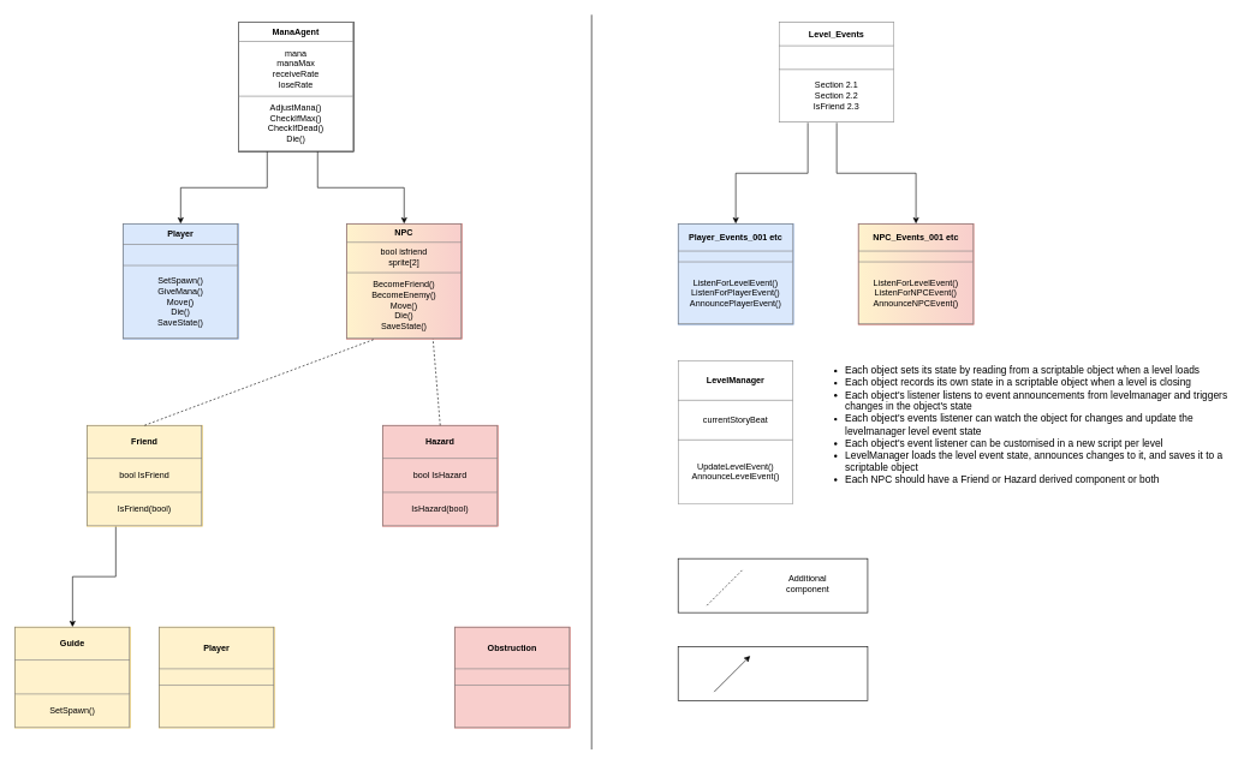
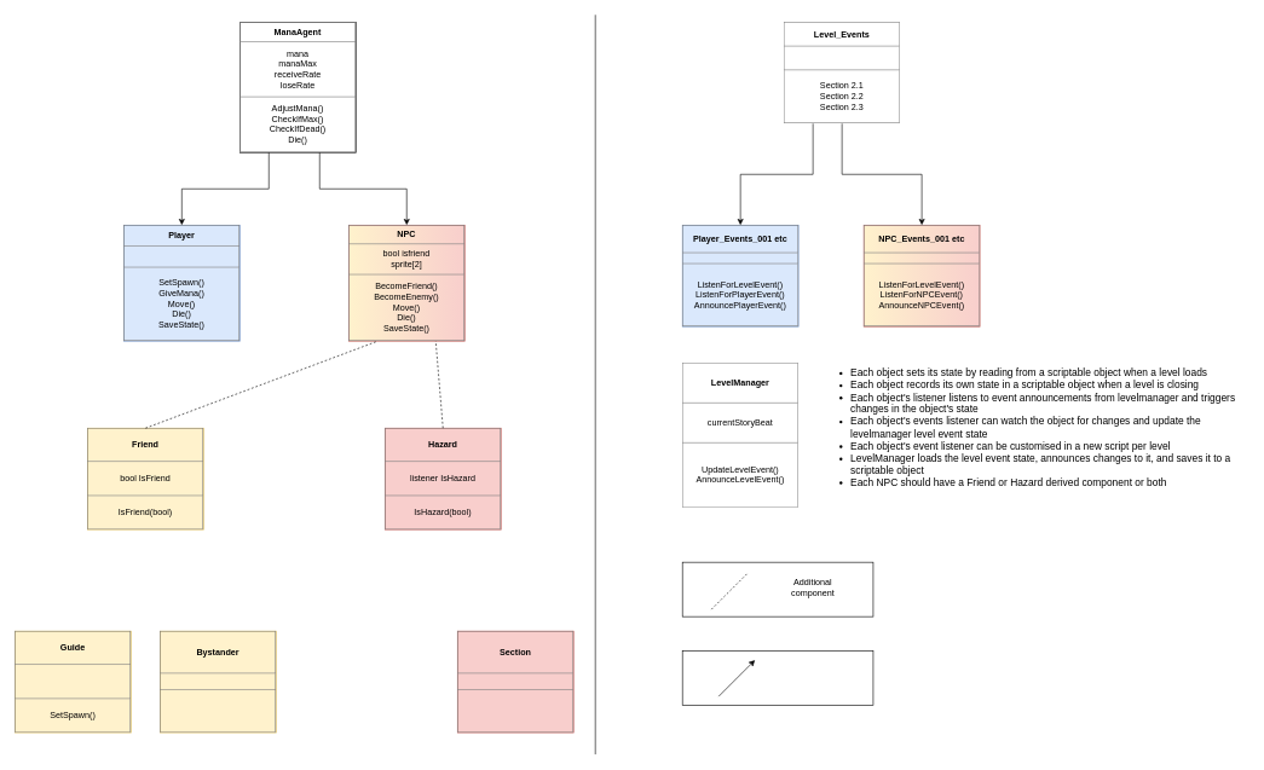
- <mxCell id="14" value="&lt;table border=&quot;1&quot; width=&quot;100%&quot; cellpadding=&quot;4&quot; style=&quot;width: 100% ; height: 100% ; border-collapse: collapse&quot;&gt;&lt;tbody&gt;&lt;tr&gt;&lt;th align=&quot;center&quot;&gt;&lt;b&gt;Level_Events&lt;/b&gt;&lt;/th&gt;&lt;/tr&gt;&lt;tr&gt;&lt;td align=&quot;center&quot;&gt;&lt;br&gt;&lt;/td&gt;&lt;/tr&gt;&lt;tr&gt;&lt;td align=&quot;center&quot;&gt;Section 2.1&lt;br&gt;Section 2.2&lt;br&gt;IsFriend 2.3&lt;/td&gt;&lt;/tr&gt;&lt;/tbody&gt;&lt;/table&gt;" style="text;html=1;strokeColor=none;fillColor=none;overflow=fill;" parent="1" vertex="1"><mxGeometry x="1080" width="160" height="140" as="geometry" y="30" /></mxCell>
+ <mxCell id="14" value="&lt;table border=&quot;1&quot; width=&quot;100%&quot; cellpadding=&quot;4&quot; style=&quot;width: 100% ; height: 100% ; border-collapse: collapse&quot;&gt;&lt;tbody&gt;&lt;tr&gt;&lt;th align=&quot;center&quot;&gt;&lt;b&gt;Level_Events&lt;/b&gt;&lt;/th&gt;&lt;/tr&gt;&lt;tr&gt;&lt;td align=&quot;center&quot;&gt;&lt;br&gt;&lt;/td&gt;&lt;/tr&gt;&lt;tr&gt;&lt;td align=&quot;center&quot;&gt;Section 2.1&lt;br&gt;Section 2.2&lt;br&gt;Section 2.3&lt;/td&gt;&lt;/tr&gt;&lt;/tbody&gt;&lt;/table&gt;" style="text;html=1;strokeColor=none;fillColor=none;overflow=fill;" parent="1" vertex="1"><mxGeometry x="1080" width="160" height="140" as="geometry" y="30" /></mxCell>
- <mxCell id="19" value="&lt;table border=&quot;1&quot; width=&quot;100%&quot; cellpadding=&quot;4&quot; style=&quot;width: 100% ; height: 100% ; border-collapse: collapse&quot;&gt;&lt;tbody&gt;&lt;tr&gt;&lt;th align=&quot;center&quot;&gt;Hazard&lt;/th&gt;&lt;/tr&gt;&lt;tr&gt;&lt;td align=&quot;center&quot;&gt;bool IsHazard&lt;/td&gt;&lt;/tr&gt;&lt;tr&gt;&lt;td align=&quot;center&quot;&gt;IsHazard(bool)&lt;/td&gt;&lt;/tr&gt;&lt;/tbody&gt;&lt;/table&gt;" style="text;html=1;strokeColor=#b85450;fillColor=#f8cecc;overflow=fill;" vertex="1" parent="1"><mxGeometry x="530" y="590" width="160" height="140" as="geometry" /></mxCell>
+ <mxCell id="19" value="&lt;table border=&quot;1&quot; width=&quot;100%&quot; cellpadding=&quot;4&quot; style=&quot;width: 100% ; height: 100% ; border-collapse: collapse&quot;&gt;&lt;tbody&gt;&lt;tr&gt;&lt;th align=&quot;center&quot;&gt;Hazard&lt;/th&gt;&lt;/tr&gt;&lt;tr&gt;&lt;td align=&quot;center&quot;&gt;listener IsHazard&lt;/td&gt;&lt;/tr&gt;&lt;tr&gt;&lt;td align=&quot;center&quot;&gt;IsHazard(bool)&lt;/td&gt;&lt;/tr&gt;&lt;/tbody&gt;&lt;/table&gt;" style="text;html=1;strokeColor=#b85450;fillColor=#f8cecc;overflow=fill;" vertex="1" parent="1"><mxGeometry x="530" y="590" width="160" height="140" as="geometry" /></mxCell>
- <mxCell id="15" value="" style="edgeStyle=orthogonalEdgeStyle;rounded=0;orthogonalLoop=1;jettySize=auto;html=1;" edge="1" parent="1" source="16" target="17"><mxGeometry relative="1" as="geometry"><Array as="points"><mxPoint x="160" y="800" /><mxPoint x="100" y="800" /></Array></mxGeometry></mxCell>
- <mxCell id="18" value="&lt;table border=&quot;1&quot; width=&quot;100%&quot; cellpadding=&quot;4&quot; style=&quot;width: 100% ; height: 100% ; border-collapse: collapse&quot;&gt;&lt;tbody&gt;&lt;tr&gt;&lt;th align=&quot;center&quot;&gt;Player&lt;/th&gt;&lt;/tr&gt;&lt;tr&gt;&lt;td align=&quot;center&quot;&gt;&lt;/td&gt;&lt;/tr&gt;&lt;tr&gt;&lt;td align=&quot;center&quot;&gt;&lt;br&gt;&lt;/td&gt;&lt;/tr&gt;&lt;/tbody&gt;&lt;/table&gt;" style="text;html=1;strokeColor=#d6b656;fillColor=#fff2cc;overflow=fill;" vertex="1" parent="1"><mxGeometry x="220" y="870" width="160" height="140" as="geometry" /></mxCell>
+ <mxCell id="18" value="&lt;table border=&quot;1&quot; width=&quot;100%&quot; cellpadding=&quot;4&quot; style=&quot;width: 100% ; height: 100% ; border-collapse: collapse&quot;&gt;&lt;tbody&gt;&lt;tr&gt;&lt;th align=&quot;center&quot;&gt;Bystander&lt;/th&gt;&lt;/tr&gt;&lt;tr&gt;&lt;td align=&quot;center&quot;&gt;&lt;/td&gt;&lt;/tr&gt;&lt;tr&gt;&lt;td align=&quot;center&quot;&gt;&lt;br&gt;&lt;/td&gt;&lt;/tr&gt;&lt;/tbody&gt;&lt;/table&gt;" style="text;html=1;strokeColor=#d6b656;fillColor=#fff2cc;overflow=fill;" vertex="1" parent="1"><mxGeometry x="220" y="870" width="160" height="140" as="geometry" /></mxCell>
- <mxCell id="20" value="&lt;table border=&quot;1&quot; width=&quot;100%&quot; cellpadding=&quot;4&quot; style=&quot;width: 100% ; height: 100% ; border-collapse: collapse&quot;&gt;&lt;tbody&gt;&lt;tr&gt;&lt;th align=&quot;center&quot;&gt;Obstruction&lt;/th&gt;&lt;/tr&gt;&lt;tr&gt;&lt;td align=&quot;center&quot;&gt;&lt;/td&gt;&lt;/tr&gt;&lt;tr&gt;&lt;td align=&quot;center&quot;&gt;&lt;br&gt;&lt;/td&gt;&lt;/tr&gt;&lt;/tbody&gt;&lt;/table&gt;" style="text;html=1;strokeColor=#b85450;fillColor=#f8cecc;overflow=fill;" vertex="1" parent="1"><mxGeometry x="630" y="870" width="160" height="140" as="geometry" /></mxCell>
+ <mxCell id="20" value="&lt;table border=&quot;1&quot; width=&quot;100%&quot; cellpadding=&quot;4&quot; style=&quot;width: 100% ; height: 100% ; border-collapse: collapse&quot;&gt;&lt;tbody&gt;&lt;tr&gt;&lt;th align=&quot;center&quot;&gt;Section&lt;/th&gt;&lt;/tr&gt;&lt;tr&gt;&lt;td align=&quot;center&quot;&gt;&lt;/td&gt;&lt;/tr&gt;&lt;tr&gt;&lt;td align=&quot;center&quot;&gt;&lt;br&gt;&lt;/td&gt;&lt;/tr&gt;&lt;/tbody&gt;&lt;/table&gt;" style="text;html=1;strokeColor=#b85450;fillColor=#f8cecc;overflow=fill;" vertex="1" parent="1"><mxGeometry x="630" y="870" width="160" height="140" as="geometry" /></mxCell>
